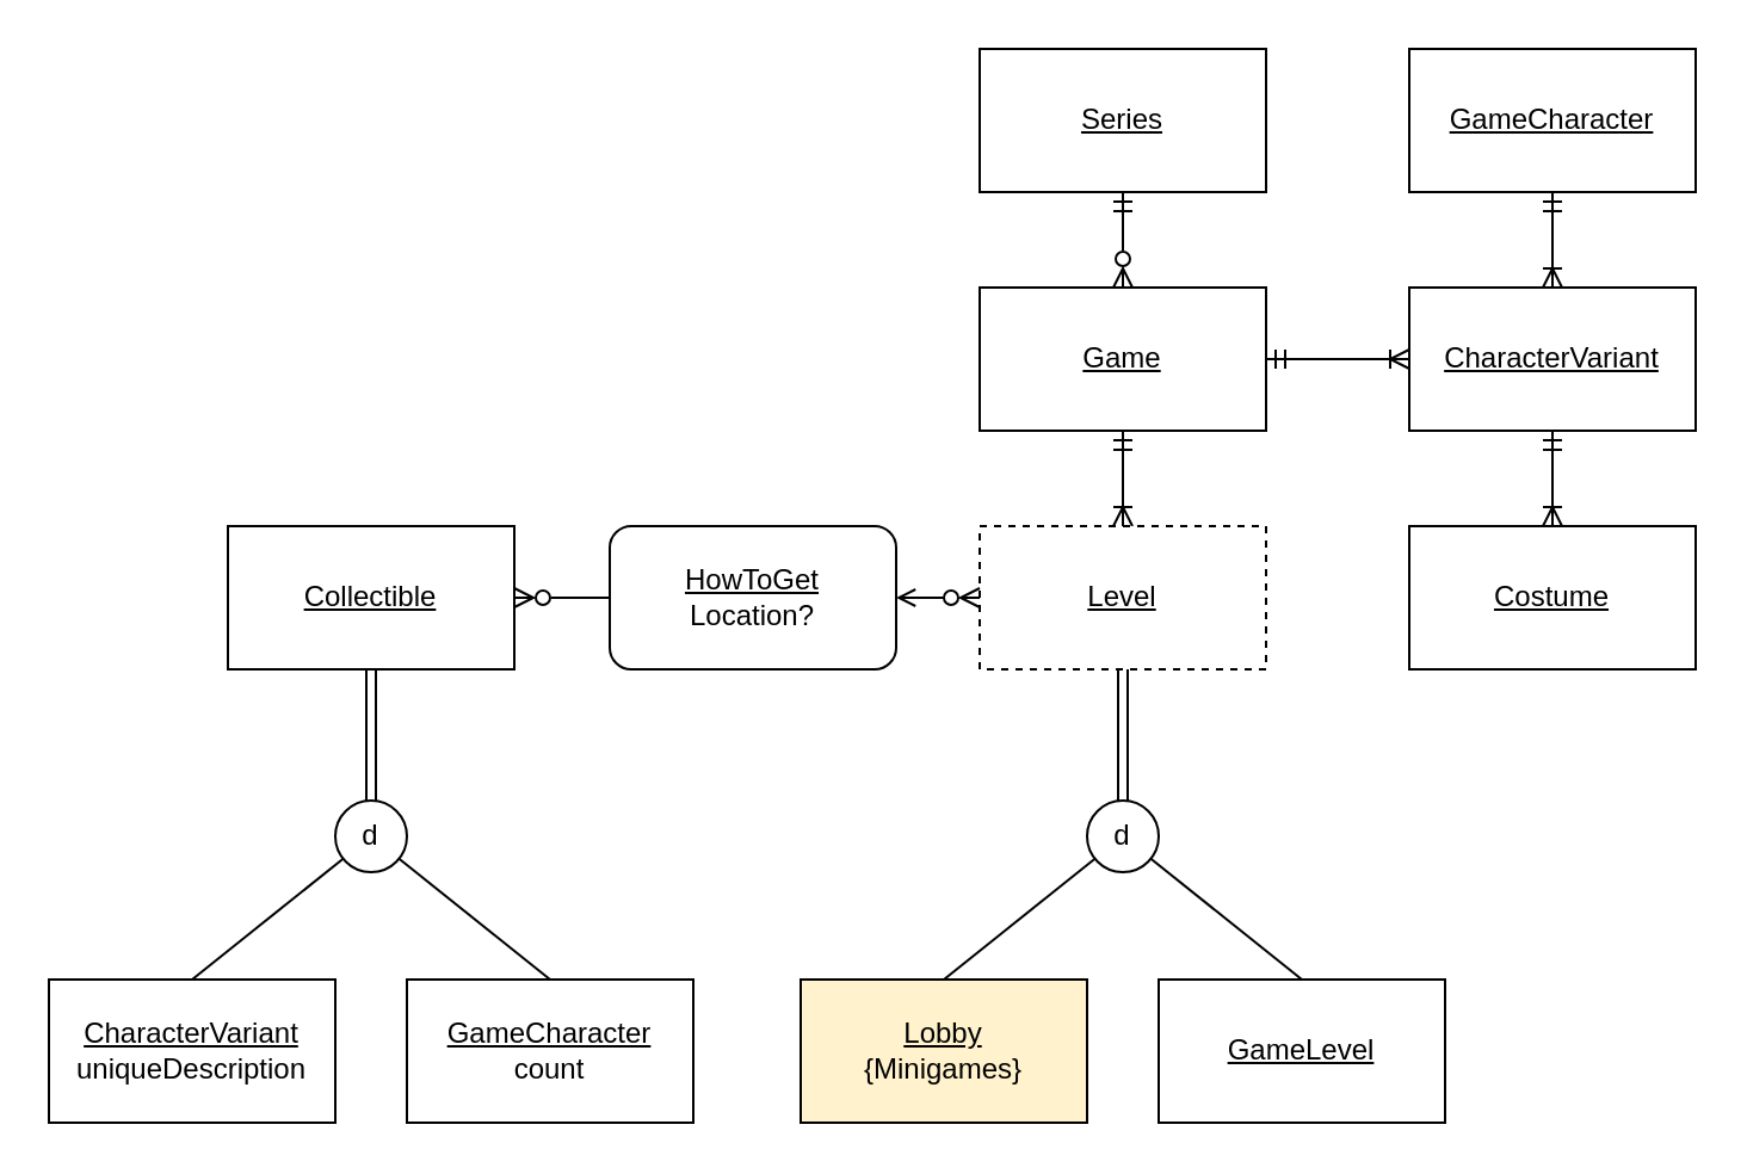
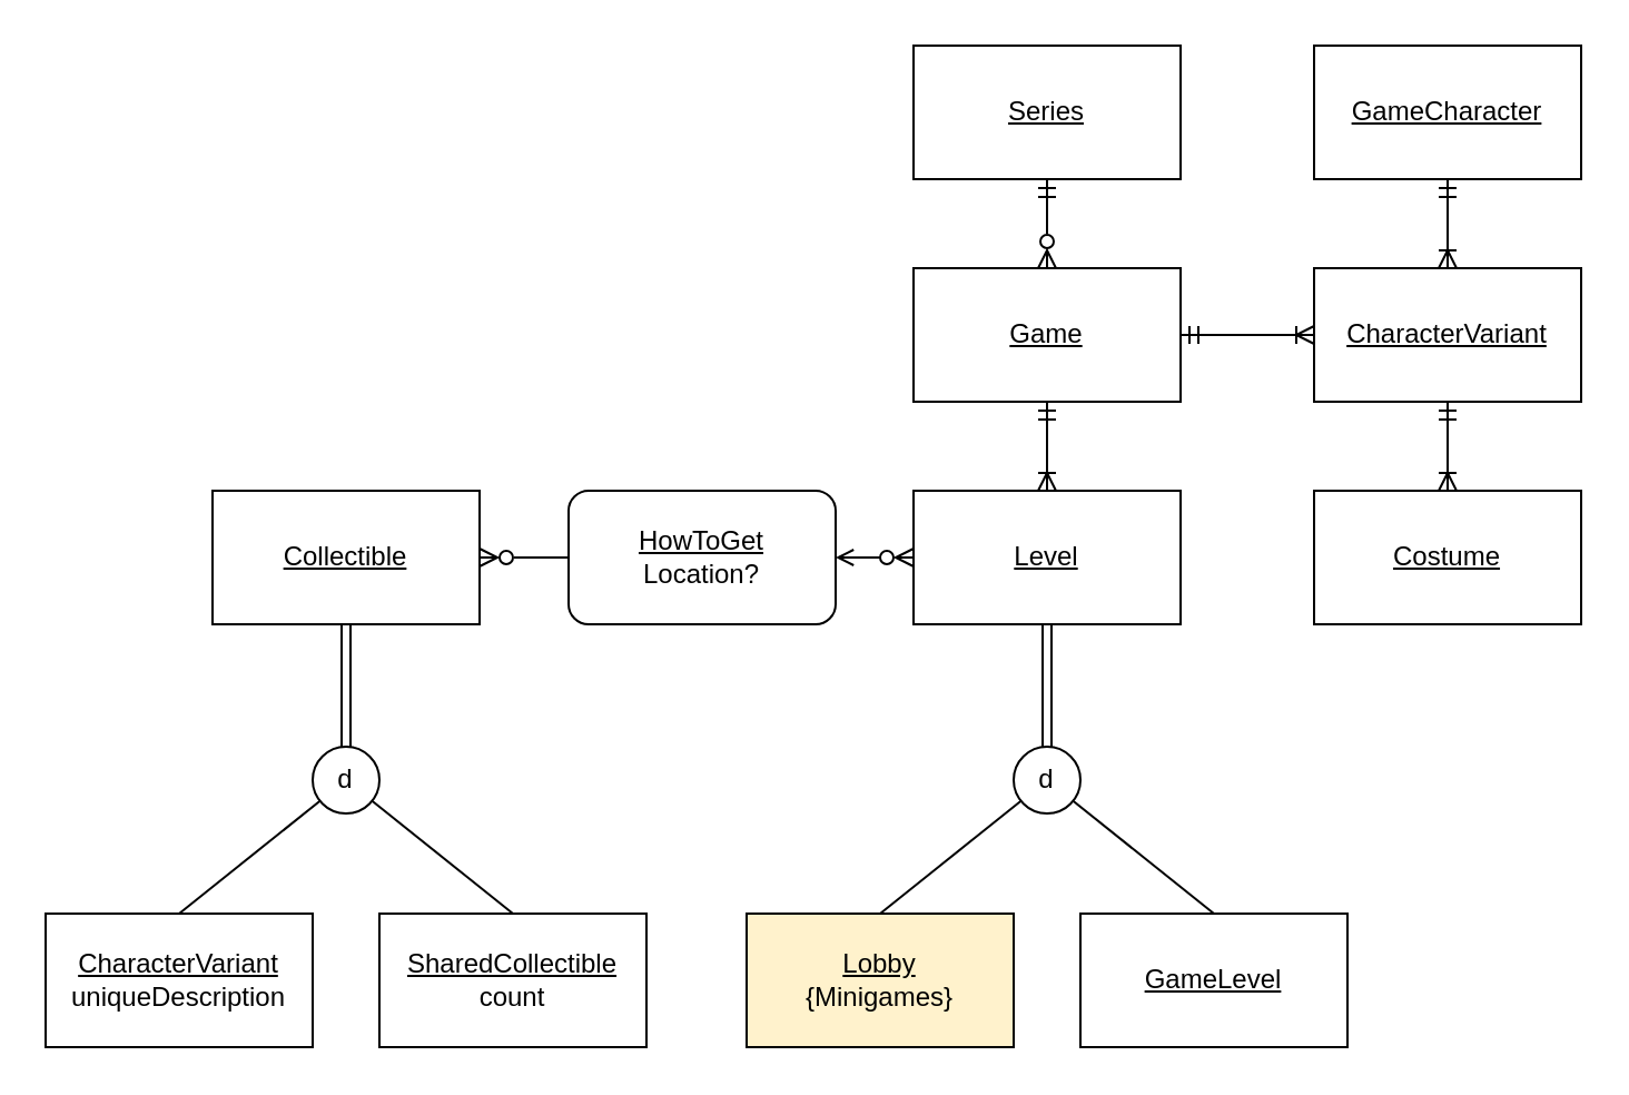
- <mxCell id="12" value="&lt;u&gt;Level&lt;/u&gt;" style="rounded=0;whiteSpace=wrap;html=1;dashed=1;" parent="1" vertex="1"><mxGeometry x="410" y="220" width="120" height="60" as="geometry" /></mxCell>
+ <mxCell id="12" value="&lt;u&gt;Level&lt;/u&gt;" style="rounded=0;whiteSpace=wrap;html=1;" parent="1" vertex="1"><mxGeometry x="410" y="220" width="120" height="60" as="geometry" /></mxCell>
- <mxCell id="23" value="&lt;u&gt;GameCharacter&lt;br&gt;&lt;/u&gt;count" style="rounded=0;whiteSpace=wrap;html=1;" vertex="1" parent="1"><mxGeometry x="170" y="410" width="120" height="60" as="geometry" /></mxCell>
+ <mxCell id="23" value="&lt;u&gt;SharedCollectible&lt;br&gt;&lt;/u&gt;count" style="rounded=0;whiteSpace=wrap;html=1;" vertex="1" parent="1"><mxGeometry x="170" y="410" width="120" height="60" as="geometry" /></mxCell>
